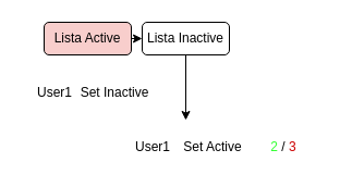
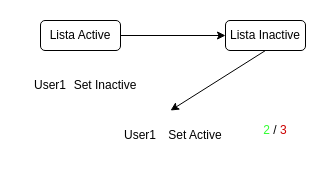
- <mxCell id="3" value="Lista Active" style="rounded=1;whiteSpace=wrap;html=1;fillColor=#f8cecc;" vertex="1" parent="1"><mxGeometry x="40" y="20" width="80" height="30" as="geometry" /></mxCell>
+ <mxCell id="3" value="Lista Active" style="rounded=1;whiteSpace=wrap;html=1;" vertex="1" parent="1"><mxGeometry x="40" y="20" width="80" height="30" as="geometry" /></mxCell>
- <mxCell id="5" value="Lista Inactive" style="rounded=1;whiteSpace=wrap;html=1;" vertex="1" parent="1"><mxGeometry x="130" y="20" width="80" height="30" as="geometry" /></mxCell>
+ <mxCell id="5" value="Lista Inactive" style="rounded=1;whiteSpace=wrap;html=1;" vertex="1" parent="1"><mxGeometry x="225" y="20" width="80" height="30" as="geometry" /></mxCell>
- <mxCell id="10" value="&lt;font color=&quot;#33ff33&quot;&gt;2 &lt;/font&gt;/ &lt;font color=&quot;#cc0000&quot;&gt;3&lt;/font&gt;" style="text;html=1;strokeColor=none;fillColor=none;align=center;verticalAlign=middle;whiteSpace=wrap;rounded=0;" vertex="1" parent="1"><mxGeometry x="230" y="120" width="60" height="30" as="geometry" /></mxCell>
+ <mxCell id="10" value="&lt;font color=&quot;#33ff33&quot;&gt;2 &lt;/font&gt;/ &lt;font color=&quot;#cc0000&quot;&gt;3&lt;/font&gt;" style="text;html=1;strokeColor=none;fillColor=none;align=center;verticalAlign=middle;whiteSpace=wrap;rounded=0;" vertex="1" parent="1"><mxGeometry x="245" y="115" width="60" height="30" as="geometry" /></mxCell>
